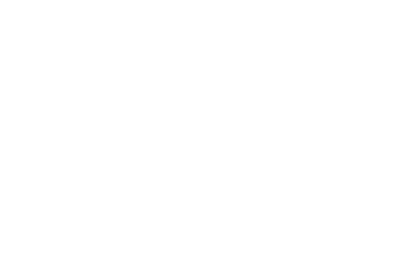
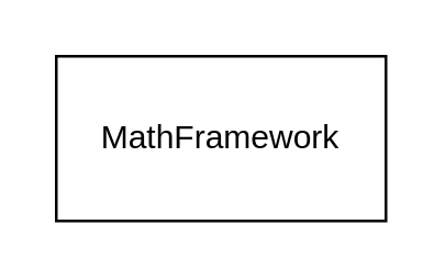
+ <mxCell id="2" value="MathFramework" style="rounded=0;whiteSpace=wrap;html=1;" vertex="1" parent="1"><mxGeometry x="20" y="20" width="120" height="60" as="geometry" /></mxCell>
